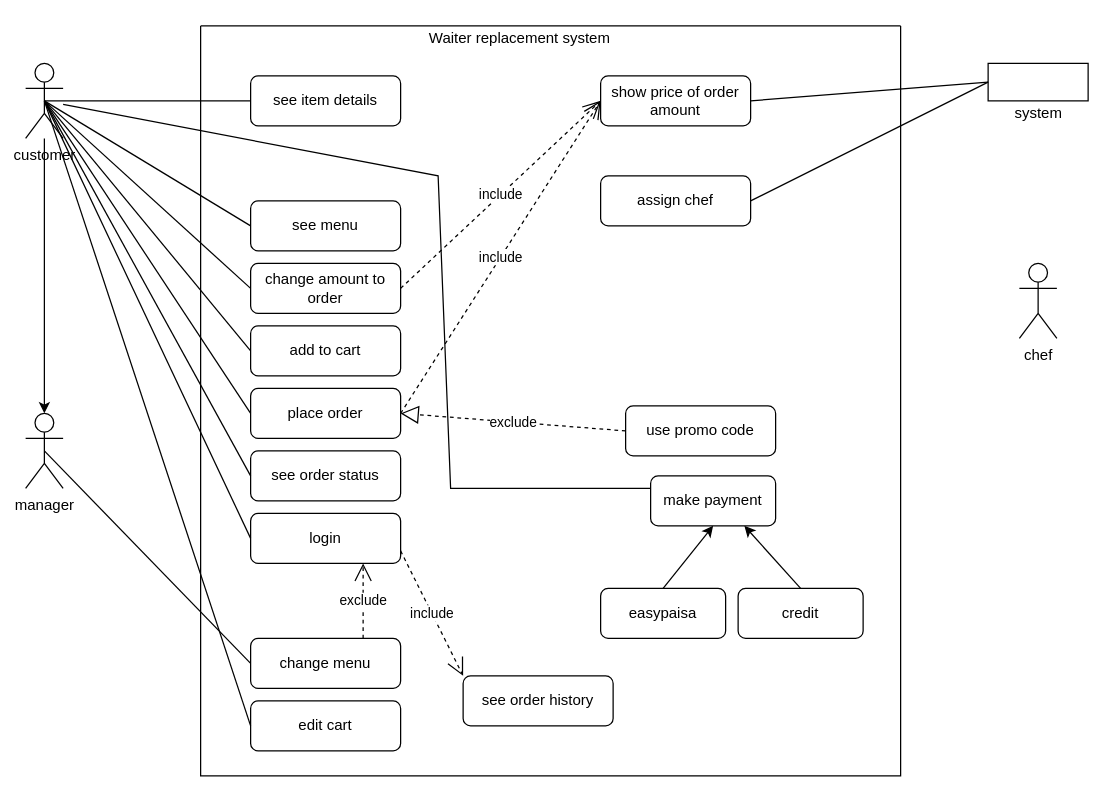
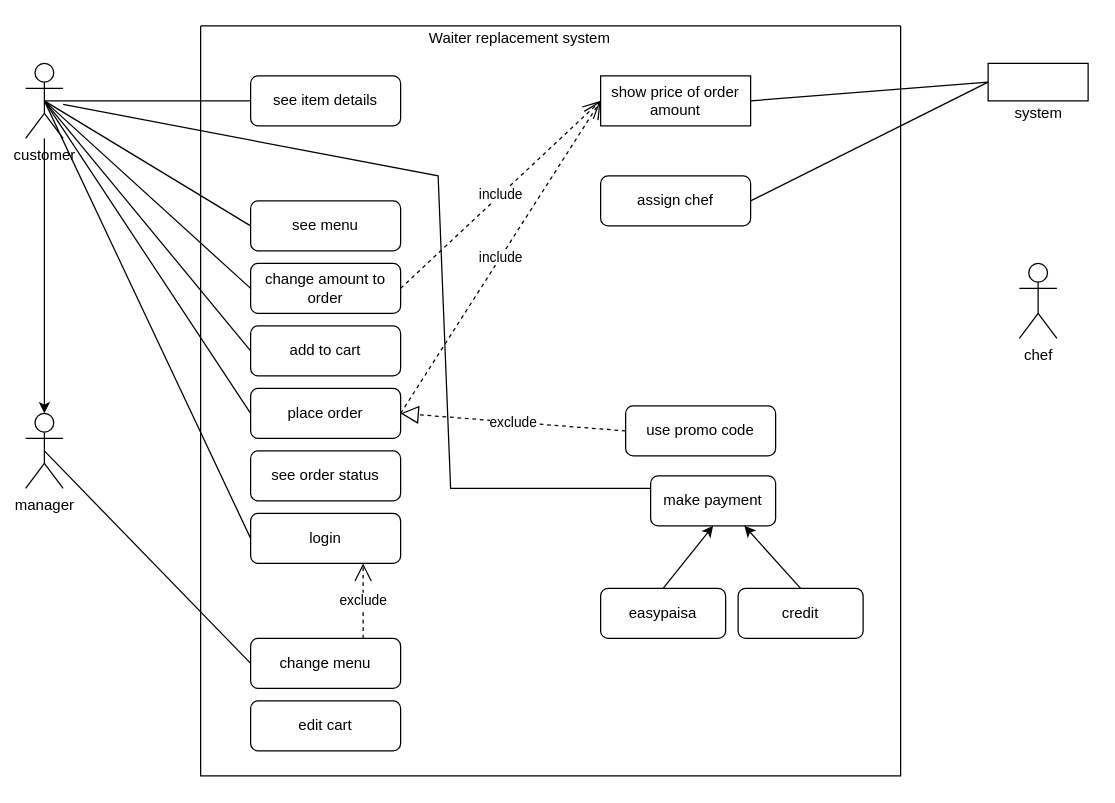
- <mxCell id="7" value="show price of order amount" style="rounded=1;whiteSpace=wrap;html=1;" parent="2" vertex="1"><mxGeometry x="320" y="40" width="120" height="40" as="geometry" /></mxCell>
+ <mxCell id="7" value="show price of order amount" style="whiteSpace=wrap;html=1;rounded=0;" parent="2" vertex="1"><mxGeometry x="320" y="40" width="120" height="40" as="geometry" /></mxCell>
- <mxCell id="42" value="" style="endArrow=none;html=1;rounded=0;entryX=0.5;entryY=0.5;entryDx=0;entryDy=0;entryPerimeter=0;exitX=0;exitY=0.5;exitDx=0;exitDy=0;" parent="1" source="19" target="28" edge="1"><mxGeometry width="50" height="50" relative="1" as="geometry"><mxPoint x="50" y="370" as="sourcePoint" /><mxPoint x="100" y="320" as="targetPoint" /></mxGeometry></mxCell>
- <mxCell id="44" value="" style="endArrow=none;html=1;rounded=0;entryX=0;entryY=0.5;entryDx=0;entryDy=0;exitX=0.5;exitY=0.5;exitDx=0;exitDy=0;exitPerimeter=0;" edge="1" parent="1" source="28" target="26"><mxGeometry width="50" height="50" relative="1" as="geometry"><mxPoint x="-10" y="550" as="sourcePoint" /><mxPoint x="40" y="500" as="targetPoint" /></mxGeometry></mxCell>
- <mxCell id="15" value="include" style="endArrow=open;endSize=12;dashed=1;html=1;rounded=0;entryX=0;entryY=0;entryDx=0;entryDy=0;exitX=1;exitY=0.75;exitDx=0;exitDy=0;" parent="2" source="10" target="13" edge="1"><mxGeometry width="160" relative="1" as="geometry"><mxPoint x="140" y="500" as="sourcePoint" /><mxPoint x="140" y="440" as="targetPoint" /></mxGeometry></mxCell>
- <mxCell id="13" value="see order history" style="rounded=1;whiteSpace=wrap;html=1;" parent="2" vertex="1"><mxGeometry x="210" y="520" width="120" height="40" as="geometry" /></mxCell>
